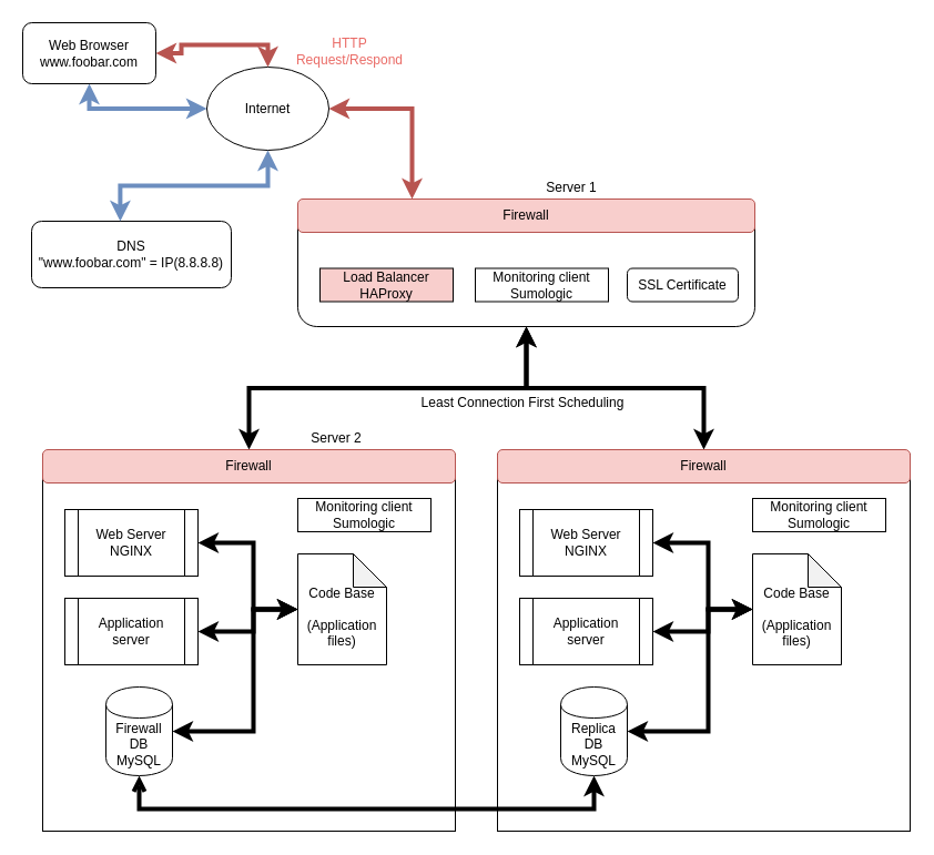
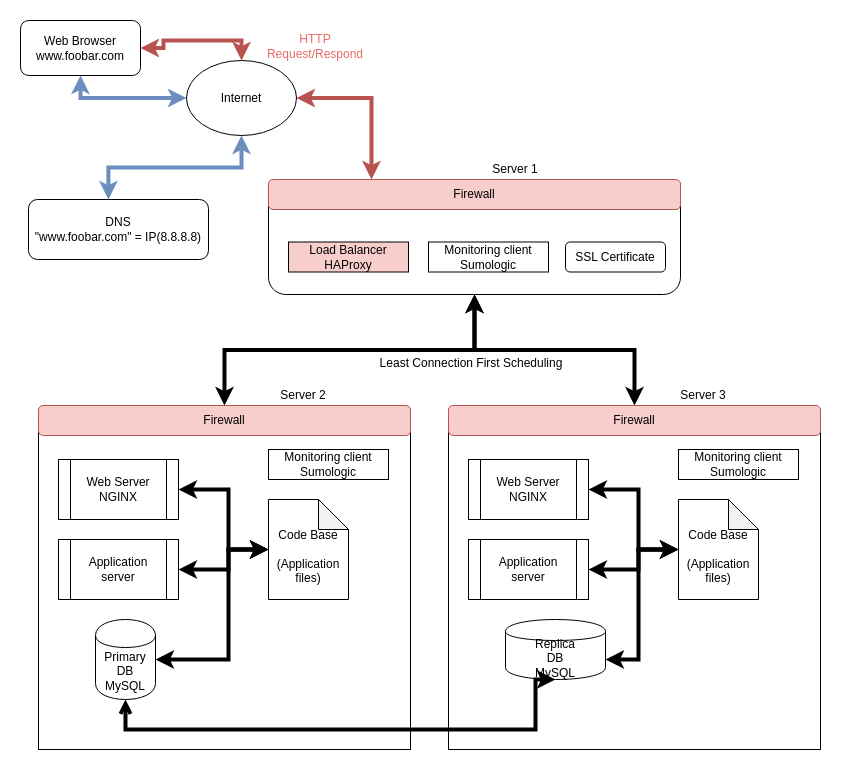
+ <mxCell id="19" value="Server 3" style="text;html=1;strokeColor=none;fillColor=none;align=center;verticalAlign=middle;whiteSpace=wrap;rounded=0;" vertex="1" parent="1"><mxGeometry x="678" y="385" width="50" height="20" as="geometry" /></mxCell>
- <mxCell id="17" value="Replica&lt;div&gt;DB&lt;/div&gt;&lt;div&gt;MySQL&lt;br&gt;&lt;/div&gt;" style="shape=cylinder;whiteSpace=wrap;html=1;boundedLbl=1;backgroundOutline=1;" vertex="1" parent="1"><mxGeometry x="505" y="619" width="60" height="80" as="geometry" /></mxCell>
+ <mxCell id="17" value="Replica&lt;div&gt;DB&lt;/div&gt;&lt;div&gt;MySQL&lt;br&gt;&lt;/div&gt;" style="shape=cylinder;whiteSpace=wrap;html=1;boundedLbl=1;backgroundOutline=1;" vertex="1" parent="1"><mxGeometry x="505" y="619" width="100" height="60" as="geometry" /></mxCell>
- <mxCell id="26" value="Firewall&lt;div&gt;DB&lt;/div&gt;&lt;div&gt;MySQL&lt;br&gt;&lt;/div&gt;" style="shape=cylinder;whiteSpace=wrap;html=1;boundedLbl=1;backgroundOutline=1;" vertex="1" parent="1"><mxGeometry x="95" y="619" width="60" height="80" as="geometry" /></mxCell>
+ <mxCell id="26" value="Primary&lt;div&gt;DB&lt;/div&gt;&lt;div&gt;MySQL&lt;br&gt;&lt;/div&gt;" style="shape=cylinder;whiteSpace=wrap;html=1;boundedLbl=1;backgroundOutline=1;" vertex="1" parent="1"><mxGeometry x="95" y="619" width="60" height="80" as="geometry" /></mxCell>
